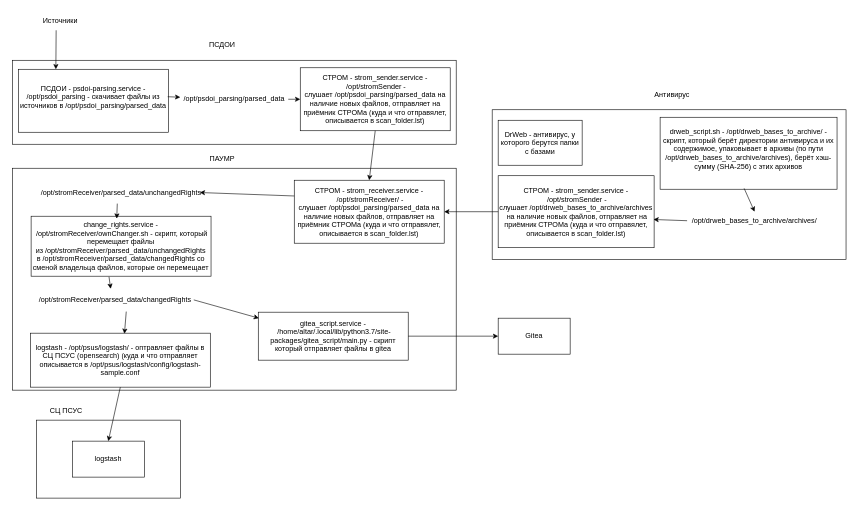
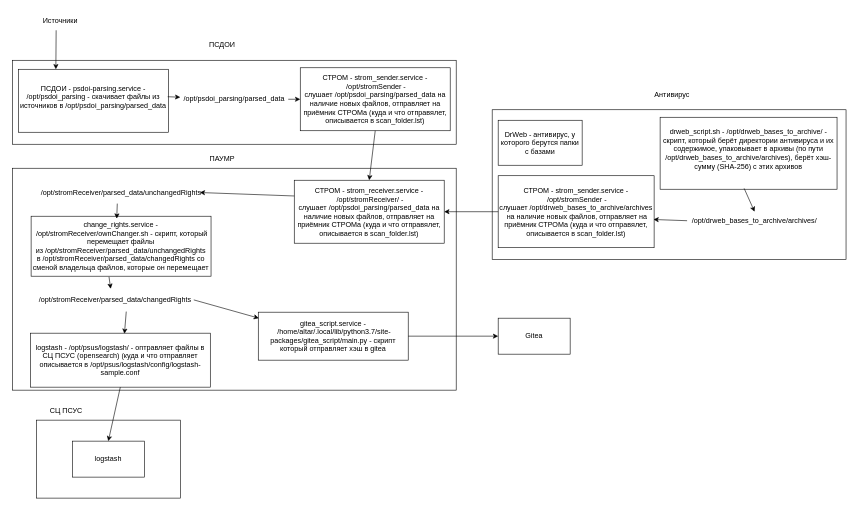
- <mxCell id="32" value="gitea_script.service -&amp;nbsp;&lt;span style=&quot;background-color: transparent;&quot;&gt;/home/altar/.local/lib/python3.7/site-packages/gitea_script/main.py - скрипт который отправляет файлы в gitea&lt;/span&gt;" style="rounded=0;whiteSpace=wrap;html=1;" vertex="1" parent="1"><mxGeometry x="430" y="520" width="250" height="80" as="geometry" /></mxCell>
+ <mxCell id="32" value="gitea_script.service -&amp;nbsp;&lt;span style=&quot;background-color: transparent;&quot;&gt;/home/altar/.local/lib/python3.7/site-packages/gitea_script/main.py - скрипт который отправляет хэш в gitea&lt;/span&gt;" style="rounded=0;whiteSpace=wrap;html=1;" vertex="1" parent="1"><mxGeometry x="430" y="520" width="250" height="80" as="geometry" /></mxCell>
